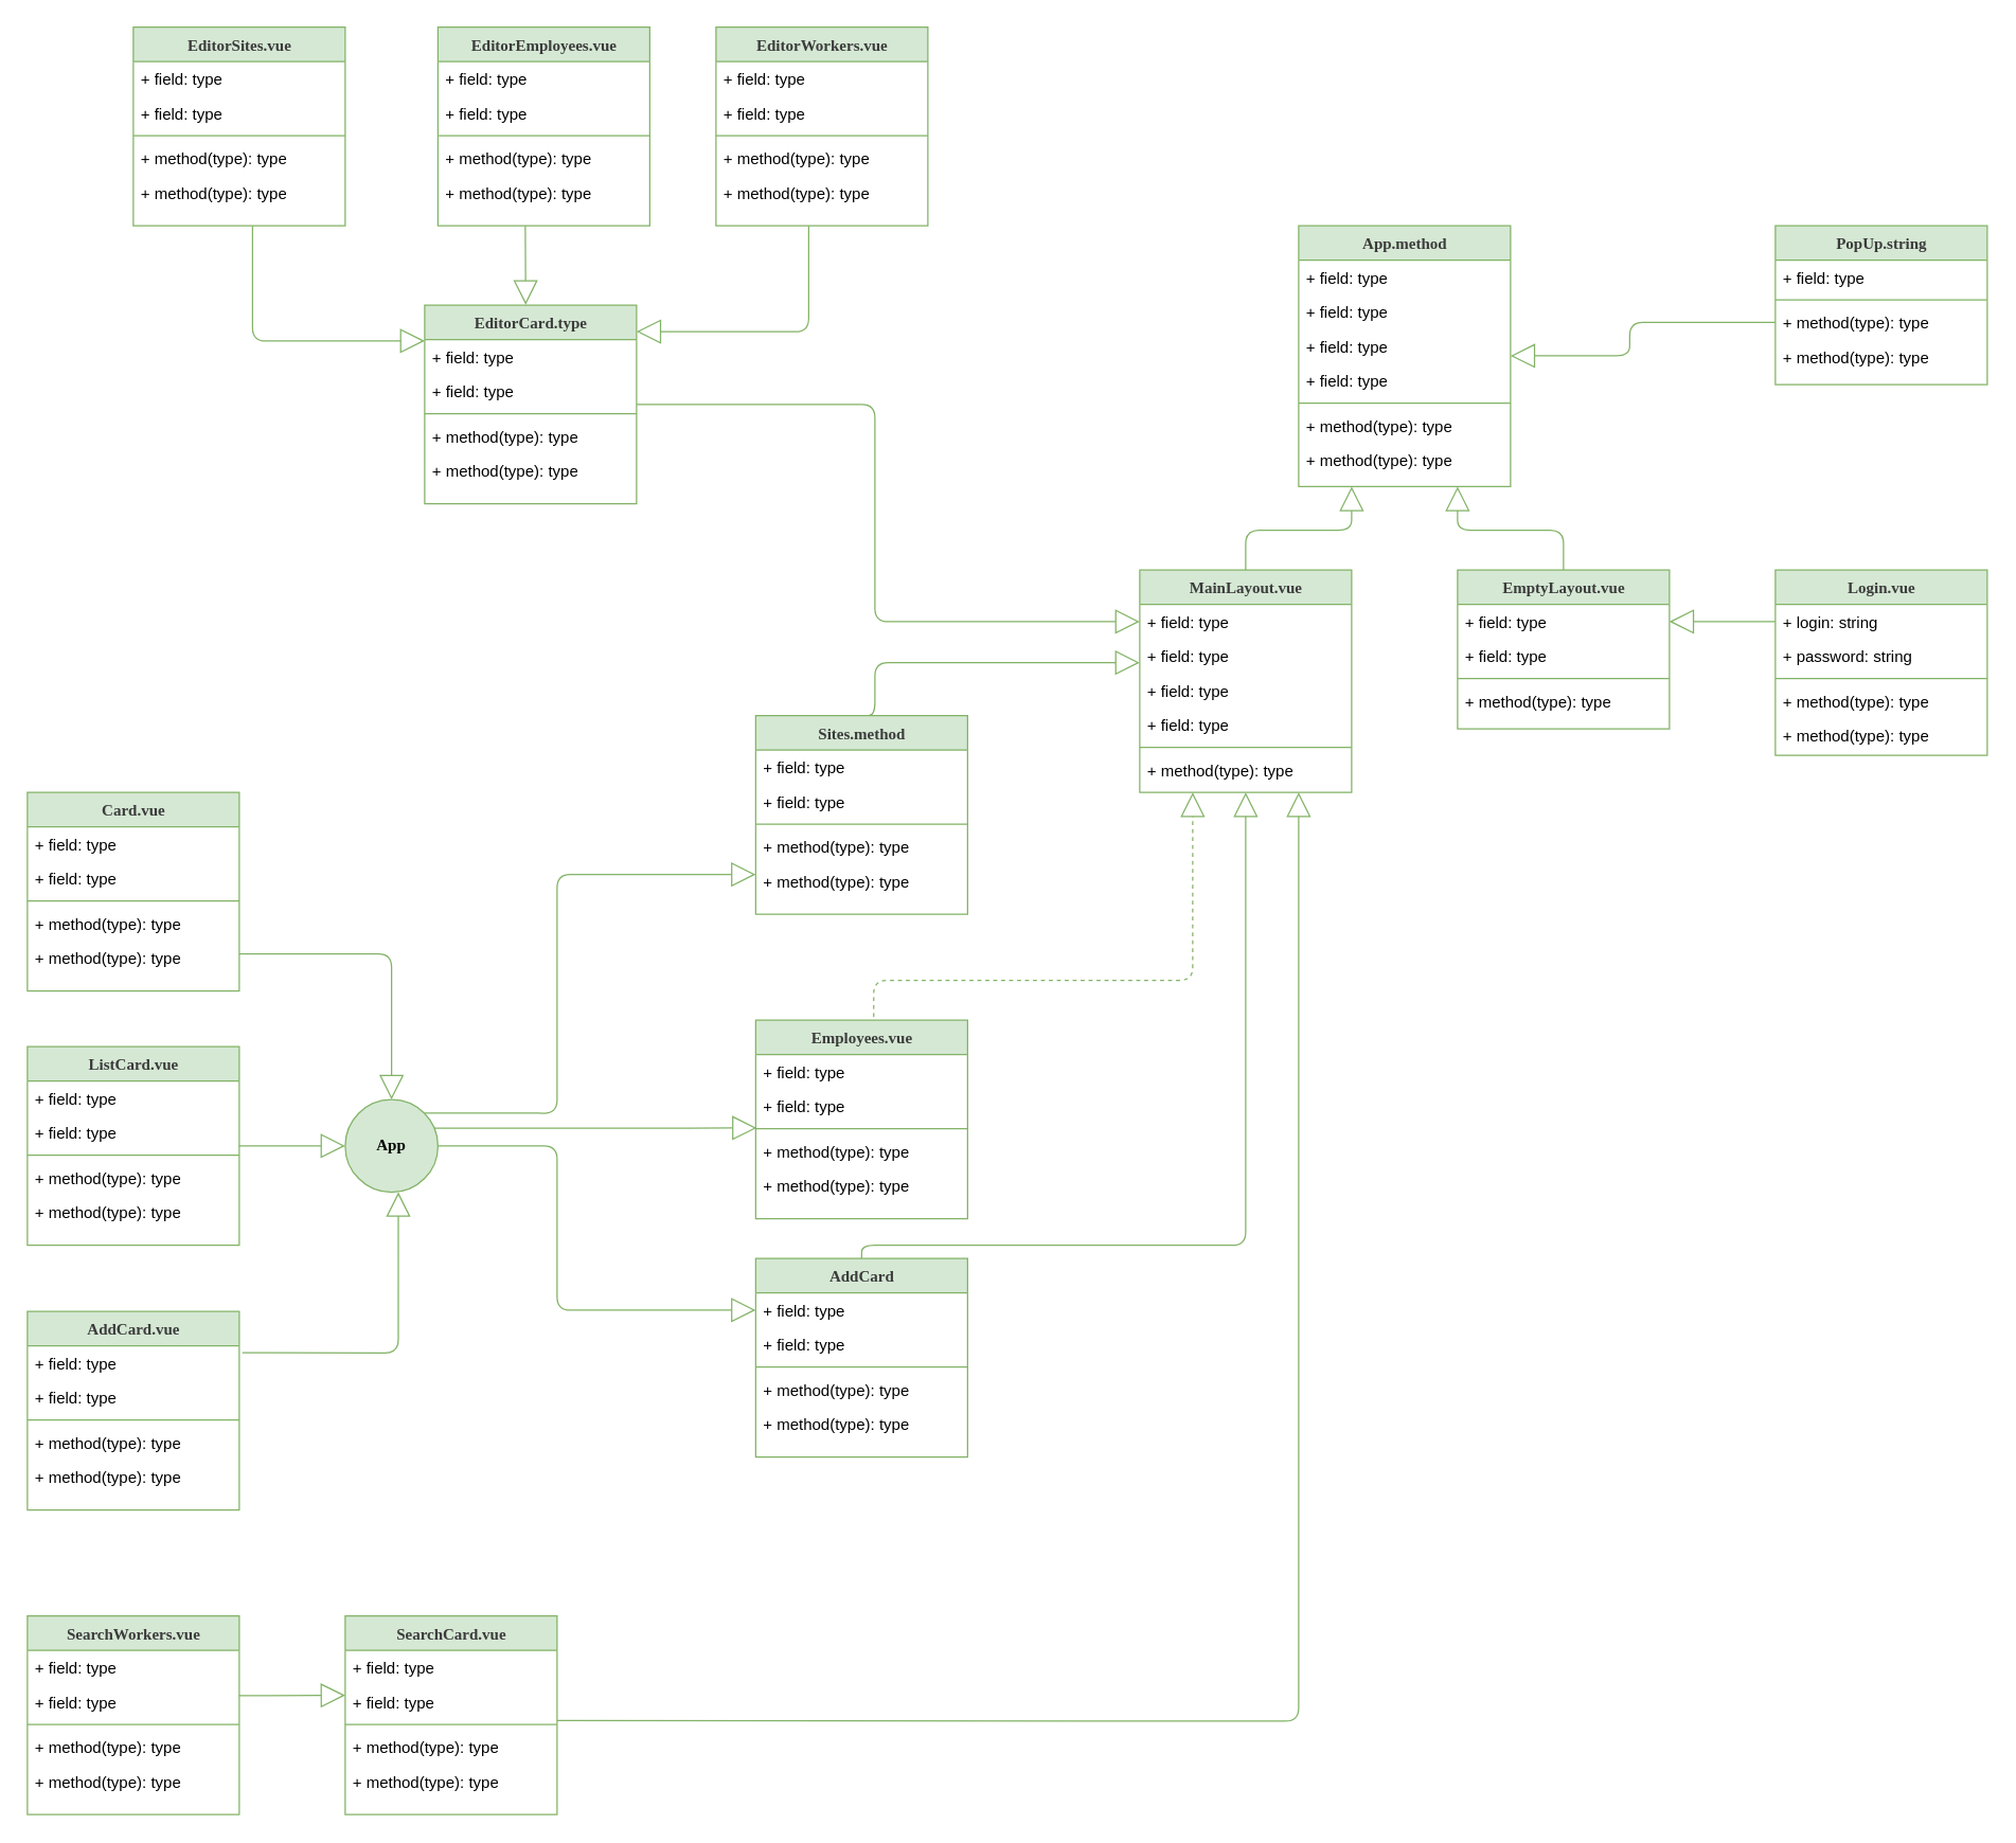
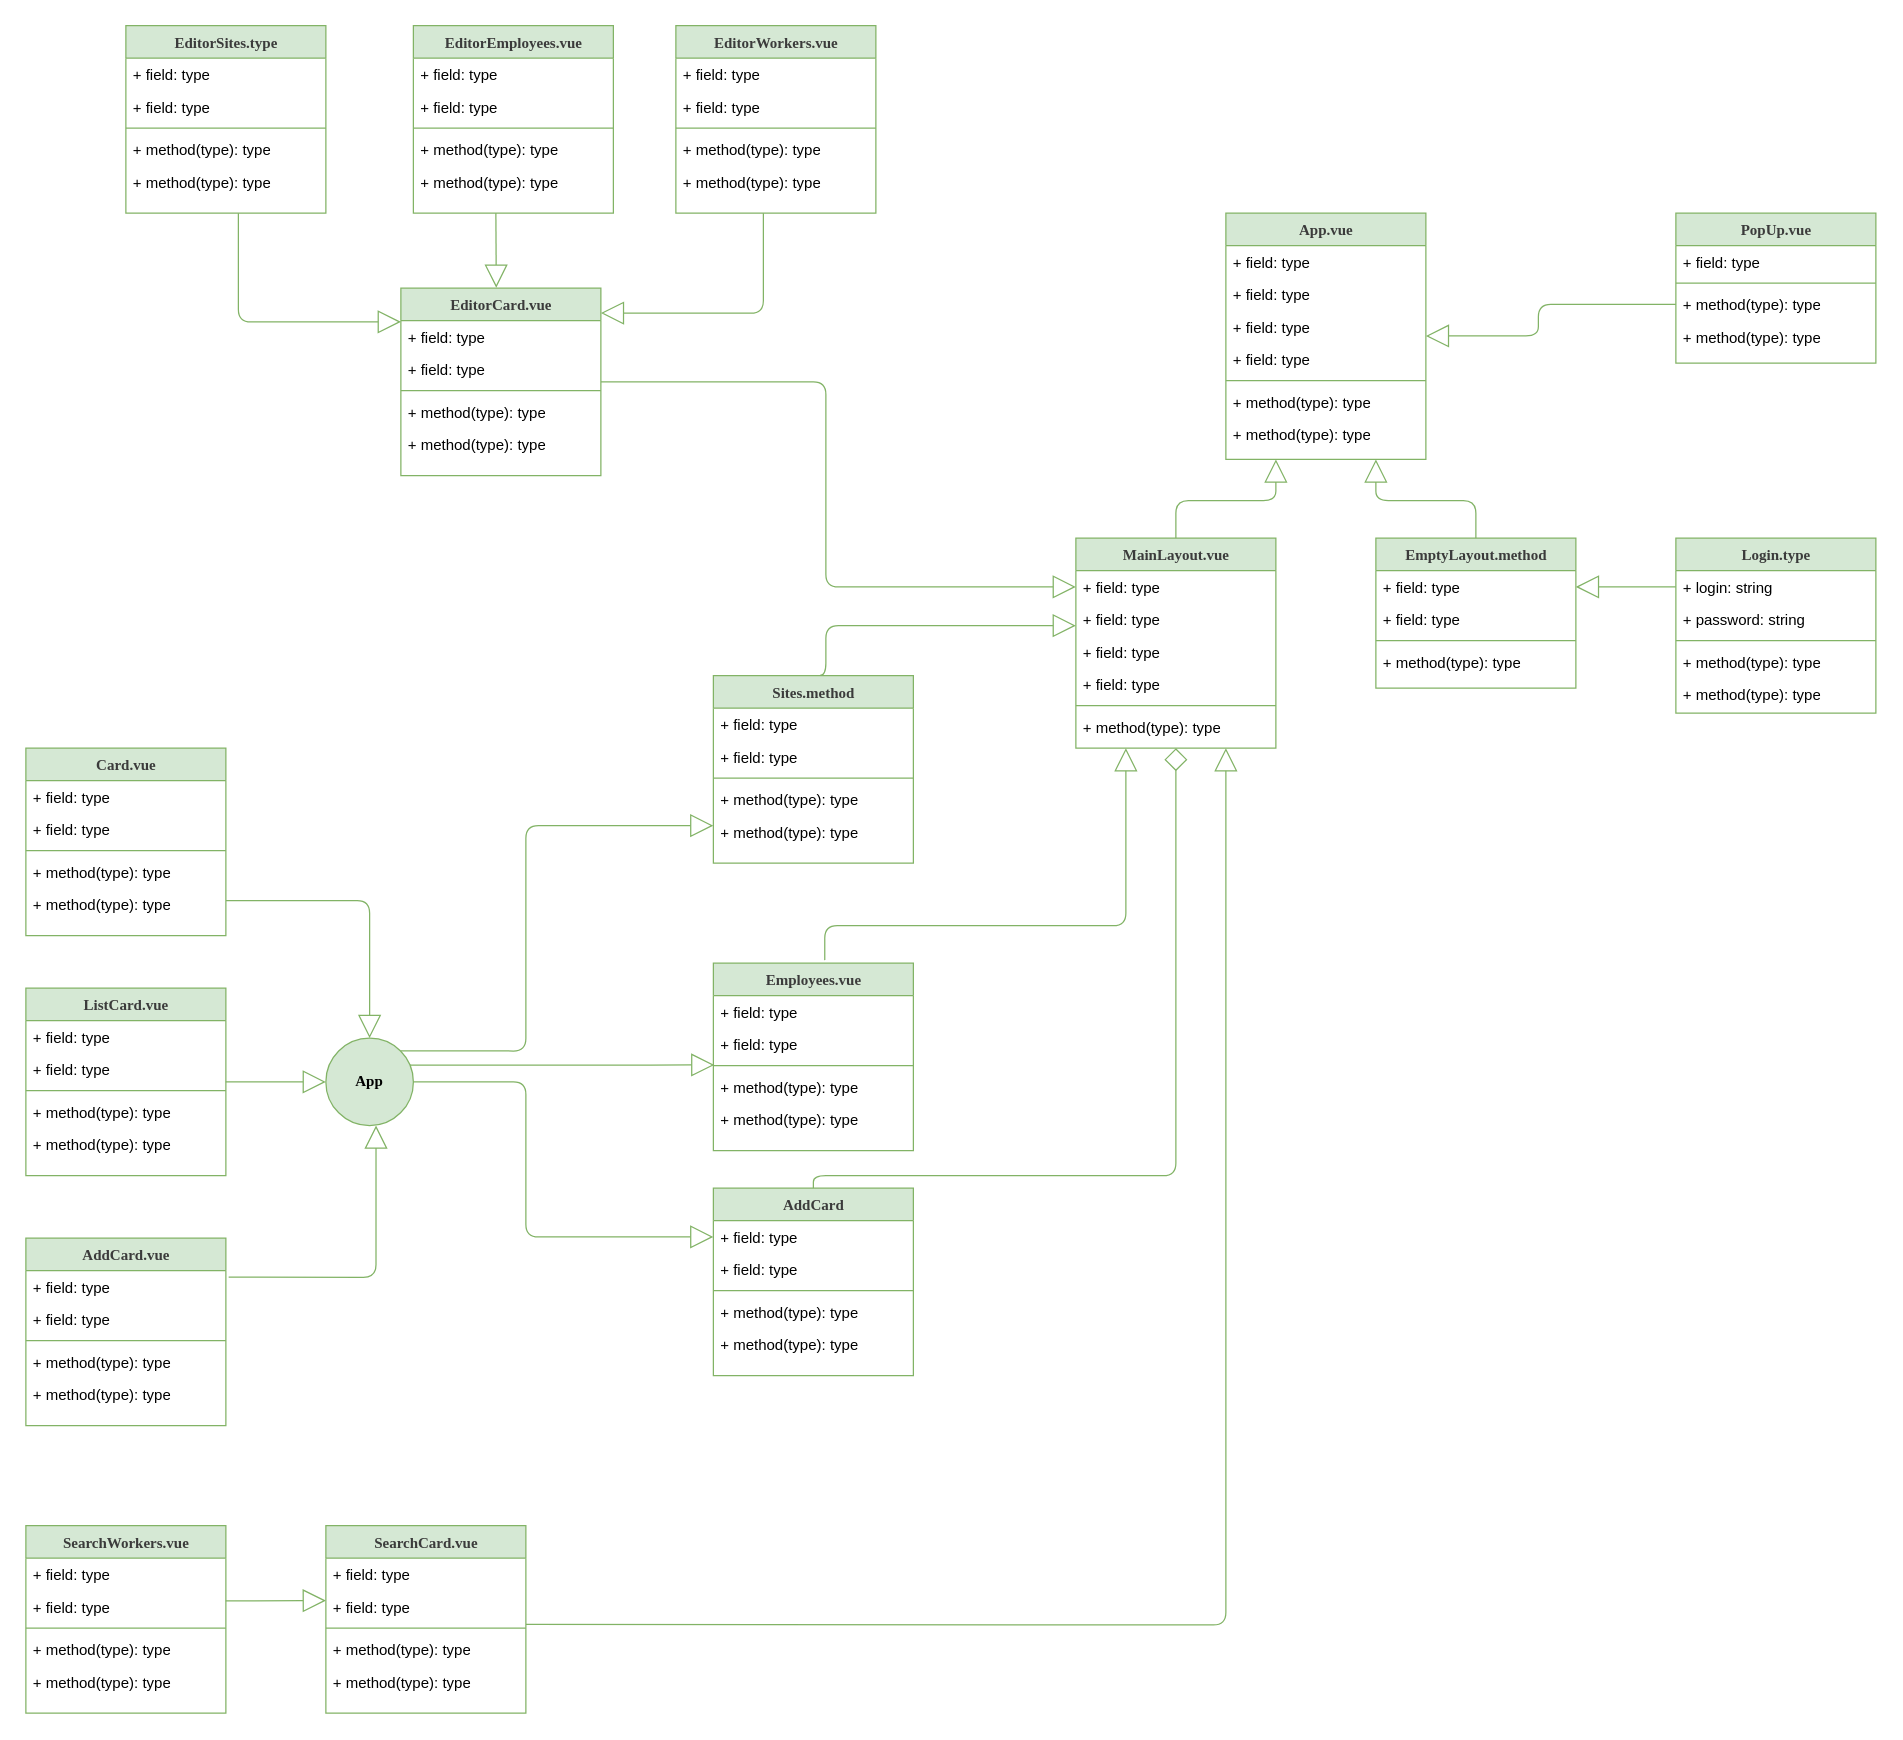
- <mxCell id="53" value="&lt;font color=&quot;#3b3b3b&quot;&gt;EditorSites.vue&lt;/font&gt;" style="swimlane;html=1;fontStyle=1;align=center;verticalAlign=top;childLayout=stackLayout;horizontal=1;startSize=26;horizontalStack=0;resizeParent=1;resizeLast=0;collapsible=1;marginBottom=0;swimlaneFillColor=#ffffff;rounded=0;shadow=0;comic=0;labelBackgroundColor=none;strokeWidth=1;fillColor=#d5e8d4;fontFamily=Verdana;fontSize=12;strokeColor=#82b366;" vertex="1" parent="1"><mxGeometry x="100" y="20" width="160" height="150" as="geometry" /></mxCell>
+ <mxCell id="53" value="&lt;font color=&quot;#3b3b3b&quot;&gt;EditorSites.type&lt;/font&gt;" style="swimlane;html=1;fontStyle=1;align=center;verticalAlign=top;childLayout=stackLayout;horizontal=1;startSize=26;horizontalStack=0;resizeParent=1;resizeLast=0;collapsible=1;marginBottom=0;swimlaneFillColor=#ffffff;rounded=0;shadow=0;comic=0;labelBackgroundColor=none;strokeWidth=1;fillColor=#d5e8d4;fontFamily=Verdana;fontSize=12;strokeColor=#82b366;" vertex="1" parent="1"><mxGeometry x="100" y="20" width="160" height="150" as="geometry" /></mxCell>
- <mxCell id="18" value="&lt;font color=&quot;#3b3b3b&quot;&gt;App.method&lt;/font&gt;" style="swimlane;html=1;fontStyle=1;align=center;verticalAlign=top;childLayout=stackLayout;horizontal=1;startSize=26;horizontalStack=0;resizeParent=1;resizeLast=0;collapsible=1;marginBottom=0;swimlaneFillColor=#ffffff;rounded=0;shadow=0;comic=0;labelBackgroundColor=none;strokeWidth=1;fillColor=#d5e8d4;fontFamily=Verdana;fontSize=12;strokeColor=#82b366;" parent="1" vertex="1"><mxGeometry x="980" y="170" width="160" height="197" as="geometry" /></mxCell>
+ <mxCell id="18" value="&lt;font color=&quot;#3b3b3b&quot;&gt;App.vue&lt;/font&gt;" style="swimlane;html=1;fontStyle=1;align=center;verticalAlign=top;childLayout=stackLayout;horizontal=1;startSize=26;horizontalStack=0;resizeParent=1;resizeLast=0;collapsible=1;marginBottom=0;swimlaneFillColor=#ffffff;rounded=0;shadow=0;comic=0;labelBackgroundColor=none;strokeWidth=1;fillColor=#d5e8d4;fontFamily=Verdana;fontSize=12;strokeColor=#82b366;" parent="1" vertex="1"><mxGeometry x="980" y="170" width="160" height="197" as="geometry" /></mxCell>
- <mxCell id="106" value="&lt;font color=&quot;#3b3b3b&quot;&gt;PopUp.string&lt;/font&gt;" style="swimlane;html=1;fontStyle=1;align=center;verticalAlign=top;childLayout=stackLayout;horizontal=1;startSize=26;horizontalStack=0;resizeParent=1;resizeLast=0;collapsible=1;marginBottom=0;swimlaneFillColor=#ffffff;rounded=0;shadow=0;comic=0;labelBackgroundColor=none;strokeWidth=1;fillColor=#d5e8d4;fontFamily=Verdana;fontSize=12;strokeColor=#82b366;" vertex="1" parent="1"><mxGeometry x="1340" y="170" width="160" height="120" as="geometry" /></mxCell>
+ <mxCell id="106" value="&lt;font color=&quot;#3b3b3b&quot;&gt;PopUp.vue&lt;/font&gt;" style="swimlane;html=1;fontStyle=1;align=center;verticalAlign=top;childLayout=stackLayout;horizontal=1;startSize=26;horizontalStack=0;resizeParent=1;resizeLast=0;collapsible=1;marginBottom=0;swimlaneFillColor=#ffffff;rounded=0;shadow=0;comic=0;labelBackgroundColor=none;strokeWidth=1;fillColor=#d5e8d4;fontFamily=Verdana;fontSize=12;strokeColor=#82b366;" vertex="1" parent="1"><mxGeometry x="1340" y="170" width="160" height="120" as="geometry" /></mxCell>
- <mxCell id="35" value="&lt;font color=&quot;#3b3b3b&quot;&gt;EditorCard.type&lt;/font&gt;" style="swimlane;html=1;fontStyle=1;align=center;verticalAlign=top;childLayout=stackLayout;horizontal=1;startSize=26;horizontalStack=0;resizeParent=1;resizeLast=0;collapsible=1;marginBottom=0;swimlaneFillColor=#ffffff;rounded=0;shadow=0;comic=0;labelBackgroundColor=none;strokeWidth=1;fillColor=#d5e8d4;fontFamily=Verdana;fontSize=12;strokeColor=#82b366;" parent="1" vertex="1"><mxGeometry x="320" y="230" width="160" height="150" as="geometry" /></mxCell>
+ <mxCell id="35" value="&lt;font color=&quot;#3b3b3b&quot;&gt;EditorCard.vue&lt;/font&gt;" style="swimlane;html=1;fontStyle=1;align=center;verticalAlign=top;childLayout=stackLayout;horizontal=1;startSize=26;horizontalStack=0;resizeParent=1;resizeLast=0;collapsible=1;marginBottom=0;swimlaneFillColor=#ffffff;rounded=0;shadow=0;comic=0;labelBackgroundColor=none;strokeWidth=1;fillColor=#d5e8d4;fontFamily=Verdana;fontSize=12;strokeColor=#82b366;" parent="1" vertex="1"><mxGeometry x="320" y="230" width="160" height="150" as="geometry" /></mxCell>
- <mxCell id="13" value="&lt;font color=&quot;#3b3b3b&quot;&gt;EmptyLayout.vue&lt;/font&gt;" style="swimlane;html=1;fontStyle=1;align=center;verticalAlign=top;childLayout=stackLayout;horizontal=1;startSize=26;horizontalStack=0;resizeParent=1;resizeLast=0;collapsible=1;marginBottom=0;swimlaneFillColor=#ffffff;rounded=0;shadow=0;comic=0;labelBackgroundColor=none;strokeWidth=1;fillColor=#d5e8d4;fontFamily=Verdana;fontSize=12;strokeColor=#82b366;" parent="1" vertex="1"><mxGeometry x="1100" y="430" width="160" height="120" as="geometry" /></mxCell>
+ <mxCell id="13" value="&lt;font color=&quot;#3b3b3b&quot;&gt;EmptyLayout.method&lt;/font&gt;" style="swimlane;html=1;fontStyle=1;align=center;verticalAlign=top;childLayout=stackLayout;horizontal=1;startSize=26;horizontalStack=0;resizeParent=1;resizeLast=0;collapsible=1;marginBottom=0;swimlaneFillColor=#ffffff;rounded=0;shadow=0;comic=0;labelBackgroundColor=none;strokeWidth=1;fillColor=#d5e8d4;fontFamily=Verdana;fontSize=12;strokeColor=#82b366;" parent="1" vertex="1"><mxGeometry x="1100" y="430" width="160" height="120" as="geometry" /></mxCell>
- <mxCell id="26" value="&lt;font color=&quot;#3b3b3b&quot;&gt;Login.vue&lt;/font&gt;" style="swimlane;html=1;fontStyle=1;align=center;verticalAlign=top;childLayout=stackLayout;horizontal=1;startSize=26;horizontalStack=0;resizeParent=1;resizeLast=0;collapsible=1;marginBottom=0;swimlaneFillColor=#ffffff;rounded=0;shadow=0;comic=0;labelBackgroundColor=none;strokeWidth=1;fillColor=#d5e8d4;fontFamily=Verdana;fontSize=12;strokeColor=#82b366;" parent="1" vertex="1"><mxGeometry x="1340" y="430" width="160" height="140" as="geometry" /></mxCell>
+ <mxCell id="26" value="&lt;font color=&quot;#3b3b3b&quot;&gt;Login.type&lt;/font&gt;" style="swimlane;html=1;fontStyle=1;align=center;verticalAlign=top;childLayout=stackLayout;horizontal=1;startSize=26;horizontalStack=0;resizeParent=1;resizeLast=0;collapsible=1;marginBottom=0;swimlaneFillColor=#ffffff;rounded=0;shadow=0;comic=0;labelBackgroundColor=none;strokeWidth=1;fillColor=#d5e8d4;fontFamily=Verdana;fontSize=12;strokeColor=#82b366;" parent="1" vertex="1"><mxGeometry x="1340" y="430" width="160" height="140" as="geometry" /></mxCell>
- <mxCell id="34" style="edgeStyle=orthogonalEdgeStyle;html=1;labelBackgroundColor=none;startFill=0;startSize=8;endArrow=block;endFill=0;endSize=16;fontFamily=Verdana;fontSize=12;fillColor=#d5e8d4;strokeColor=#82b366;exitX=0.5;exitY=0;exitDx=0;exitDy=0;entryX=0.5;entryY=1;entryDx=0;entryDy=0;" edge="1" parent="1" source="75" target="6"><mxGeometry relative="1" as="geometry"><Array as="points"><mxPoint x="650" y="940" /><mxPoint x="940" y="940" /></Array><mxPoint x="660" y="862" as="sourcePoint" /><mxPoint x="940" y="600" as="targetPoint" /></mxGeometry></mxCell>
+ <mxCell id="34" style="edgeStyle=orthogonalEdgeStyle;html=1;labelBackgroundColor=none;startFill=0;startSize=8;endArrow=diamond;endFill=0;endSize=16;fontFamily=Verdana;fontSize=12;fillColor=#d5e8d4;strokeColor=#82b366;exitX=0.5;exitY=0;exitDx=0;exitDy=0;entryX=0.5;entryY=1;entryDx=0;entryDy=0;" edge="1" parent="1" source="75" target="6"><mxGeometry relative="1" as="geometry"><Array as="points"><mxPoint x="650" y="940" /><mxPoint x="940" y="940" /></Array><mxPoint x="660" y="862" as="sourcePoint" /><mxPoint x="940" y="600" as="targetPoint" /></mxGeometry></mxCell>
- <mxCell id="33" style="edgeStyle=orthogonalEdgeStyle;html=1;labelBackgroundColor=none;startFill=0;startSize=8;endArrow=block;endFill=0;endSize=16;fontFamily=Verdana;fontSize=12;fillColor=#d5e8d4;strokeColor=#82b366;exitX=0.557;exitY=-0.016;exitDx=0;exitDy=0;entryX=0.25;entryY=1;entryDx=0;entryDy=0;exitPerimeter=0;dashed=1;" edge="1" parent="1" source="62" target="6"><mxGeometry relative="1" as="geometry"><Array as="points"><mxPoint x="659" y="740" /><mxPoint x="900" y="740" /></Array><mxPoint x="660" y="690" as="sourcePoint" /><mxPoint x="780" y="530" as="targetPoint" /></mxGeometry></mxCell>
+ <mxCell id="33" style="edgeStyle=orthogonalEdgeStyle;html=1;labelBackgroundColor=none;startFill=0;startSize=8;endArrow=block;endFill=0;endSize=16;fontFamily=Verdana;fontSize=12;fillColor=#d5e8d4;strokeColor=#82b366;exitX=0.557;exitY=-0.016;exitDx=0;exitDy=0;entryX=0.25;entryY=1;entryDx=0;entryDy=0;exitPerimeter=0;" edge="1" parent="1" source="62" target="6"><mxGeometry relative="1" as="geometry"><Array as="points"><mxPoint x="659" y="740" /><mxPoint x="900" y="740" /></Array><mxPoint x="660" y="690" as="sourcePoint" /><mxPoint x="780" y="530" as="targetPoint" /></mxGeometry></mxCell>
